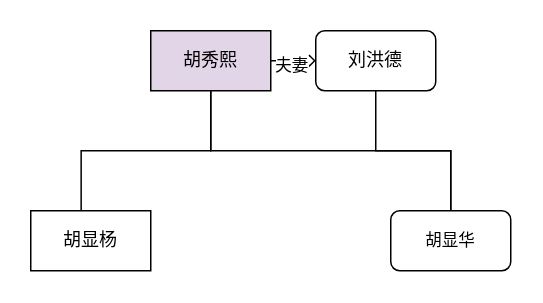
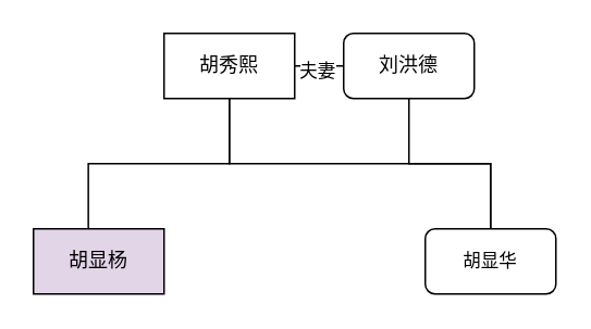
- <mxCell id="6" value="胡秀熙" style="rounded=0;whiteSpace=wrap;html=1;fillColor=#e1d5e7;" parent="1" vertex="1"><mxGeometry x="100" y="20" width="80" height="40" as="geometry" /></mxCell>
+ <mxCell id="6" value="胡秀熙" style="rounded=0;whiteSpace=wrap;html=1;" parent="1" vertex="1"><mxGeometry x="100" y="20" width="80" height="40" as="geometry" /></mxCell>
- <mxCell id="2" style="edgeStyle=orthogonalEdgeStyle;rounded=0;orthogonalLoop=1;jettySize=auto;html=1;exitX=1;exitY=0.5;exitDx=0;exitDy=0;endArrow=diamond;endFill=0;" parent="1" source="6" target="8" edge="1"><mxGeometry relative="1" as="geometry" /></mxCell>
+ <mxCell id="2" style="edgeStyle=orthogonalEdgeStyle;rounded=0;orthogonalLoop=1;jettySize=auto;html=1;exitX=1;exitY=0.5;exitDx=0;exitDy=0;endArrow=none;endFill=0;" parent="1" source="6" target="8" edge="1"><mxGeometry relative="1" as="geometry" /></mxCell>
- <mxCell id="10" value="胡显杨" style="rounded=0;whiteSpace=wrap;html=1;" parent="1" vertex="1"><mxGeometry x="20" y="140" width="80" height="40" as="geometry" /></mxCell>
+ <mxCell id="10" value="胡显杨" style="rounded=0;whiteSpace=wrap;html=1;fillColor=#e1d5e7;" parent="1" vertex="1"><mxGeometry x="20" y="140" width="80" height="40" as="geometry" /></mxCell>
